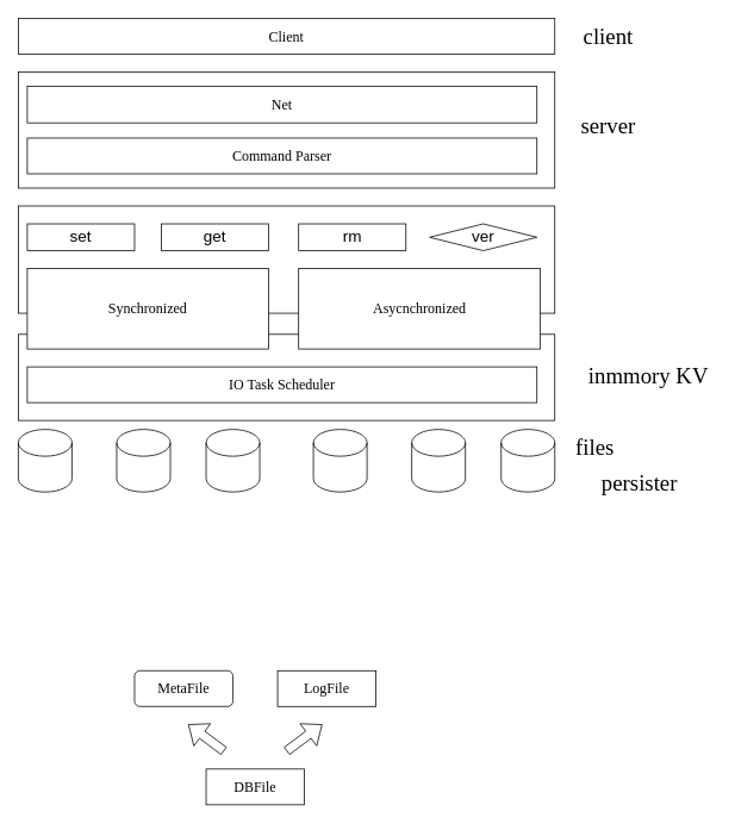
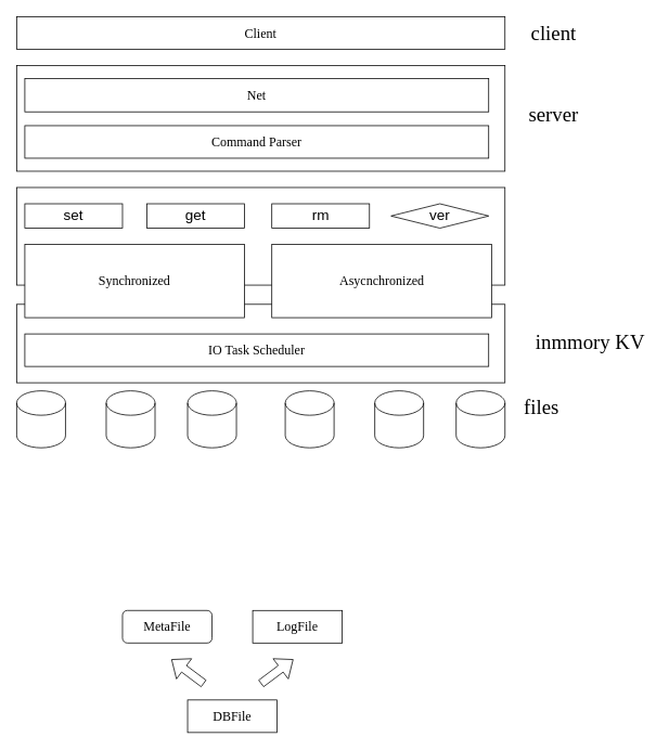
- <mxCell id="21" value="&lt;span style=&quot;font-size: 25px&quot;&gt;persister&lt;/span&gt;" style="text;html=1;strokeColor=none;fillColor=none;align=center;verticalAlign=middle;whiteSpace=wrap;rounded=0;fontSize=16;fontFamily=Comic Sans MS;" parent="1" vertex="1"><mxGeometry x="640" y="520" width="150" height="40" as="geometry" /></mxCell>
